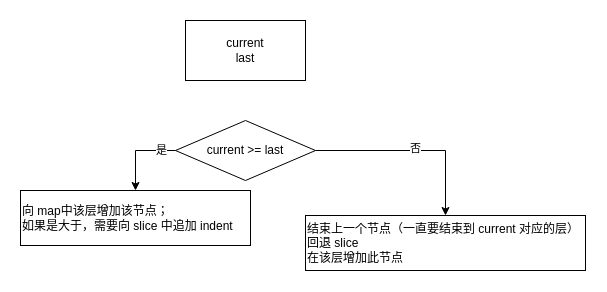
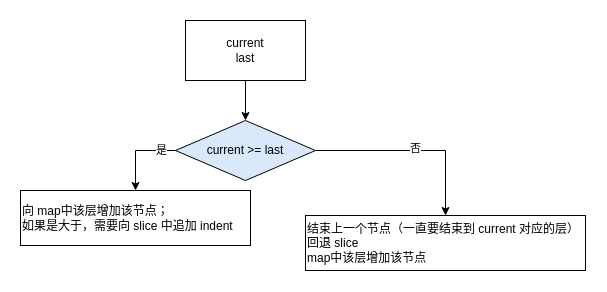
+ <mxCell id="2" value="" style="edgeStyle=orthogonalEdgeStyle;rounded=0;orthogonalLoop=1;jettySize=auto;html=1;" edge="1" parent="1" source="3" target="8"><mxGeometry relative="1" as="geometry" /></mxCell>
- <mxCell id="8" value="current &amp;gt;= last" style="rhombus;whiteSpace=wrap;html=1;rounded=0;" vertex="1" parent="1"><mxGeometry x="175" y="120" width="140" height="60" as="geometry" /></mxCell>
+ <mxCell id="8" value="current &amp;gt;= last" style="rhombus;whiteSpace=wrap;html=1;rounded=0;fillColor=#dae8fc;" vertex="1" parent="1"><mxGeometry x="175" y="120" width="140" height="60" as="geometry" /></mxCell>
- <mxCell id="9" value="结束上一个节点（一直要结束到 current 对应的层）&lt;br&gt;回退 slice&lt;br&gt;在该层增加此节点" style="whiteSpace=wrap;html=1;rounded=0;align=left;" vertex="1" parent="1"><mxGeometry x="305" y="215" width="280" height="55" as="geometry" /></mxCell>
+ <mxCell id="9" value="结束上一个节点（一直要结束到 current 对应的层）&lt;br&gt;回退 slice&lt;br&gt;map中该层增加该节点" style="whiteSpace=wrap;html=1;rounded=0;align=left;" vertex="1" parent="1"><mxGeometry x="305" y="215" width="280" height="55" as="geometry" /></mxCell>
